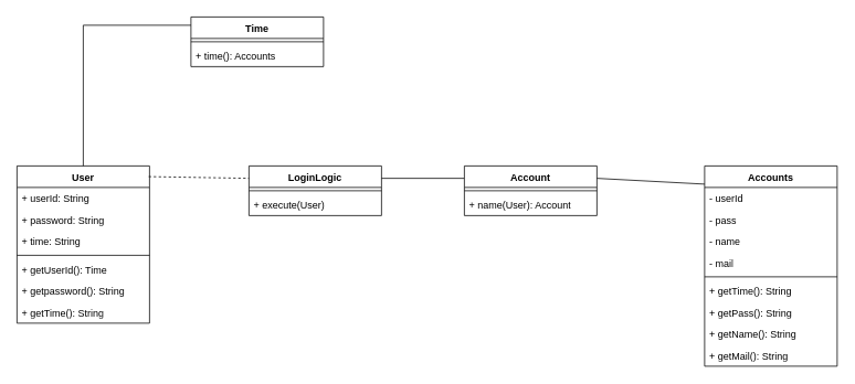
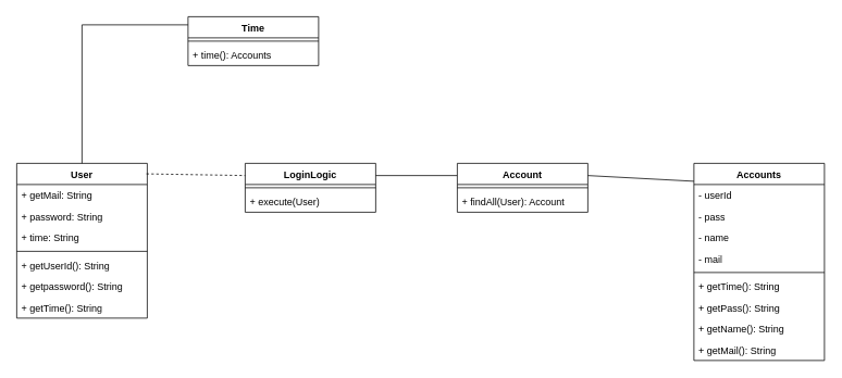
- <mxCell id="3" value="+ userId: String" style="text;strokeColor=none;fillColor=none;align=left;verticalAlign=top;spacingLeft=4;spacingRight=4;overflow=hidden;rotatable=0;points=[[0,0.5],[1,0.5]];portConstraint=eastwest;whiteSpace=wrap;html=1;" vertex="1" parent="2"><mxGeometry y="26" width="160" height="26" as="geometry" /></mxCell>
+ <mxCell id="3" value="+ getMail: String" style="text;strokeColor=none;fillColor=none;align=left;verticalAlign=top;spacingLeft=4;spacingRight=4;overflow=hidden;rotatable=0;points=[[0,0.5],[1,0.5]];portConstraint=eastwest;whiteSpace=wrap;html=1;" vertex="1" parent="2"><mxGeometry y="26" width="160" height="26" as="geometry" /></mxCell>
- <mxCell id="31" value="+ name(User): Account" style="text;strokeColor=none;fillColor=none;align=left;verticalAlign=top;spacingLeft=4;spacingRight=4;overflow=hidden;rotatable=0;points=[[0,0.5],[1,0.5]];portConstraint=eastwest;whiteSpace=wrap;html=1;" vertex="1" parent="29"><mxGeometry y="34" width="160" height="26" as="geometry" /></mxCell>
+ <mxCell id="31" value="+ findAll(User): Account" style="text;strokeColor=none;fillColor=none;align=left;verticalAlign=top;spacingLeft=4;spacingRight=4;overflow=hidden;rotatable=0;points=[[0,0.5],[1,0.5]];portConstraint=eastwest;whiteSpace=wrap;html=1;" vertex="1" parent="29"><mxGeometry y="34" width="160" height="26" as="geometry" /></mxCell>
- <mxCell id="7" value="+ getUserId(): Time" style="text;strokeColor=none;fillColor=none;align=left;verticalAlign=top;spacingLeft=4;spacingRight=4;overflow=hidden;rotatable=0;points=[[0,0.5],[1,0.5]];portConstraint=eastwest;whiteSpace=wrap;html=1;" vertex="1" parent="2"><mxGeometry y="112" width="160" height="26" as="geometry" /></mxCell>
+ <mxCell id="7" value="+ getUserId(): String" style="text;strokeColor=none;fillColor=none;align=left;verticalAlign=top;spacingLeft=4;spacingRight=4;overflow=hidden;rotatable=0;points=[[0,0.5],[1,0.5]];portConstraint=eastwest;whiteSpace=wrap;html=1;" vertex="1" parent="2"><mxGeometry y="112" width="160" height="26" as="geometry" /></mxCell>
